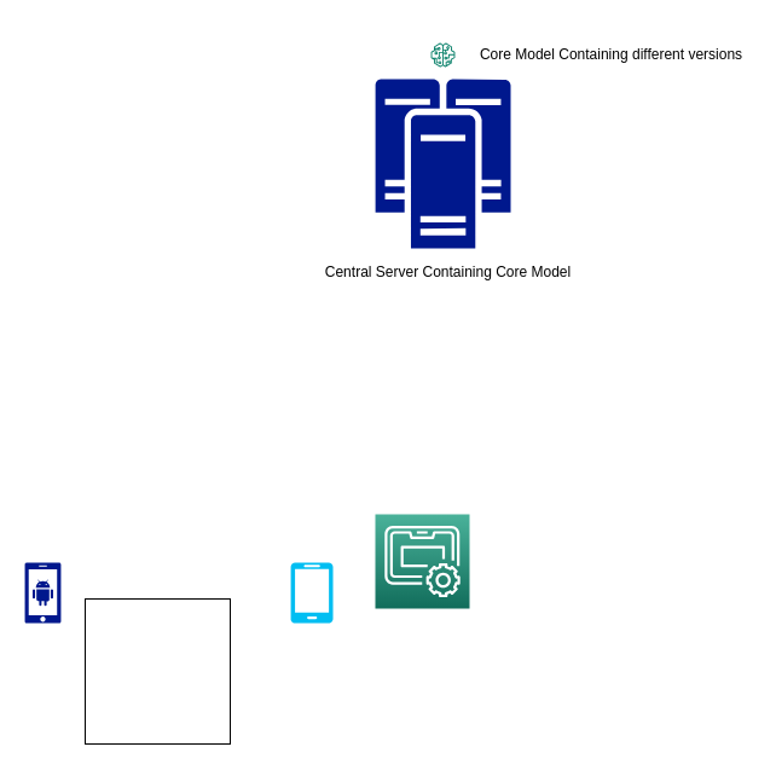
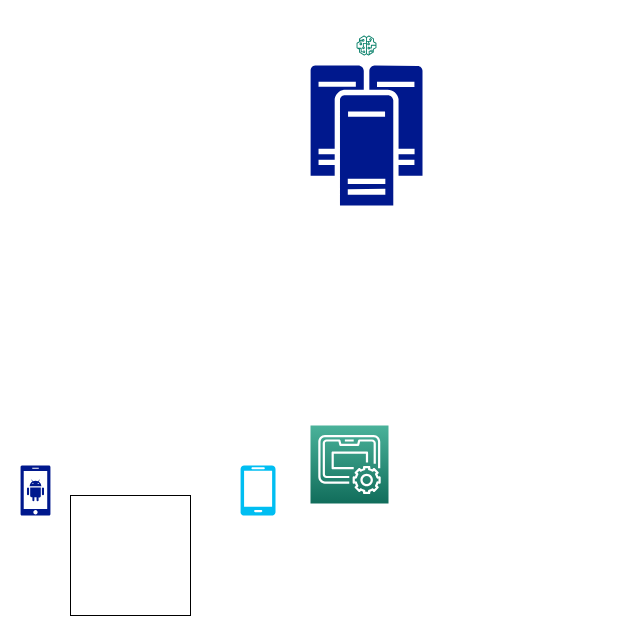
- <mxCell id="6" value="Core Model Containing different versions" style="text;html=1;align=center;verticalAlign=middle;resizable=0;points=[];autosize=1;strokeColor=none;fillColor=none;" vertex="1" parent="1"><mxGeometry x="390" y="35" width="230" height="20" as="geometry" /></mxCell>
- <mxCell id="4" value="Central Server Containing Core Model" style="text;html=1;align=center;verticalAlign=middle;resizable=0;points=[];autosize=1;strokeColor=none;fillColor=none;" vertex="1" parent="1"><mxGeometry x="260" y="215" width="220" height="20" as="geometry" /></mxCell>
